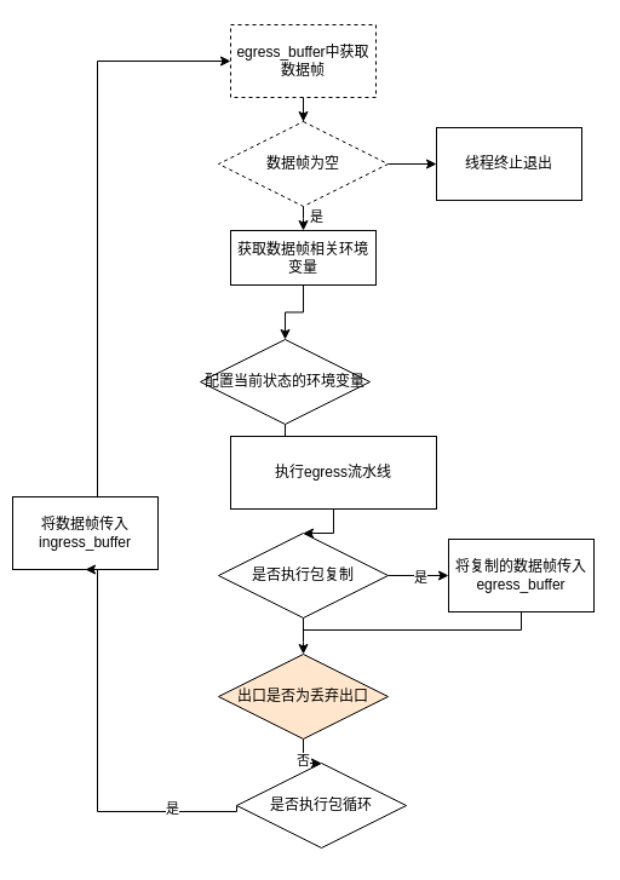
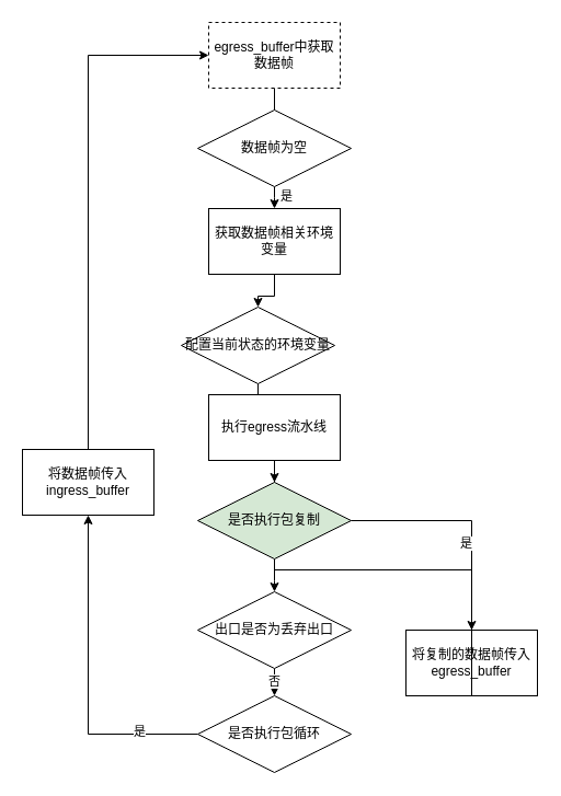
- <mxCell id="2" value="" style="edgeStyle=orthogonalEdgeStyle;rounded=0;orthogonalLoop=1;jettySize=auto;html=1;" edge="1" parent="1" source="3" target="7"><mxGeometry relative="1" as="geometry" /></mxCell>
+ <mxCell id="2" value="" style="edgeStyle=orthogonalEdgeStyle;rounded=0;orthogonalLoop=1;jettySize=auto;html=1;endArrow=none;" edge="1" parent="1" source="3" target="7"><mxGeometry relative="1" as="geometry" /></mxCell>
- <mxCell id="7" value="数据帧为空" style="rhombus;whiteSpace=wrap;html=1;dashed=1;" vertex="1" parent="1"><mxGeometry x="180" y="100" width="140" height="70" as="geometry" /></mxCell>
+ <mxCell id="7" value="数据帧为空" style="rhombus;whiteSpace=wrap;html=1;" vertex="1" parent="1"><mxGeometry x="180" y="100" width="140" height="70" as="geometry" /></mxCell>
- <mxCell id="6" value="" style="edgeStyle=orthogonalEdgeStyle;rounded=0;orthogonalLoop=1;jettySize=auto;html=1;" edge="1" parent="1" source="7" target="13"><mxGeometry relative="1" as="geometry" /></mxCell>
- <mxCell id="13" value="线程终止退出" style="whiteSpace=wrap;html=1;" vertex="1" parent="1"><mxGeometry x="360" y="105" width="120" height="60" as="geometry" /></mxCell>
- <mxCell id="9" value="获取数据帧相关环境变量" style="rounded=0;whiteSpace=wrap;html=1;" vertex="1" parent="1"><mxGeometry x="190" y="190" width="120" height="45" as="geometry" /></mxCell>
+ <mxCell id="9" value="获取数据帧相关环境变量" style="rounded=0;whiteSpace=wrap;html=1;" vertex="1" parent="1"><mxGeometry x="190" y="190" width="120" height="60" as="geometry" /></mxCell>
- <mxCell id="15" value="执行egress流水线" style="rounded=0;whiteSpace=wrap;html=1;" vertex="1" parent="1"><mxGeometry x="190" y="360" width="170" height="60" as="geometry" /></mxCell>
+ <mxCell id="15" value="执行egress流水线" style="rounded=0;whiteSpace=wrap;html=1;" vertex="1" parent="1"><mxGeometry x="190" y="360" width="120" height="60" as="geometry" /></mxCell>
- <mxCell id="22" value="将数据帧传入ingress_buffer" style="whiteSpace=wrap;html=1;" vertex="1" parent="1"><mxGeometry x="10" y="410" width="120" height="60" as="geometry" /></mxCell>
+ <mxCell id="22" value="将数据帧传入ingress_buffer" style="whiteSpace=wrap;html=1;" vertex="1" parent="1"><mxGeometry x="20" y="410" width="120" height="60" as="geometry" /></mxCell>
- <mxCell id="19" value="是否执行包复制" style="rhombus;whiteSpace=wrap;html=1;" vertex="1" parent="1"><mxGeometry x="180" y="440" width="140" height="70" as="geometry" /></mxCell>
+ <mxCell id="19" value="是否执行包复制" style="rhombus;whiteSpace=wrap;html=1;fillColor=#d5e8d4;" vertex="1" parent="1"><mxGeometry x="180" y="440" width="140" height="70" as="geometry" /></mxCell>
- <mxCell id="20" value="将复制的数据帧传入egress_buffer" style="whiteSpace=wrap;html=1;" vertex="1" parent="1"><mxGeometry x="370" y="445" width="120" height="60" as="geometry" /></mxCell>
+ <mxCell id="20" value="将复制的数据帧传入egress_buffer" style="whiteSpace=wrap;html=1;" vertex="1" parent="1"><mxGeometry x="370" y="575" width="120" height="60" as="geometry" /></mxCell>
- <mxCell id="27" value="出口是否为丢弃出口" style="rhombus;whiteSpace=wrap;html=1;fillColor=#ffe6cc;" vertex="1" parent="1"><mxGeometry x="180" y="540" width="140" height="70" as="geometry" /></mxCell>
+ <mxCell id="27" value="出口是否为丢弃出口" style="rhombus;whiteSpace=wrap;html=1;" vertex="1" parent="1"><mxGeometry x="180" y="540" width="140" height="70" as="geometry" /></mxCell>
- <mxCell id="28" value="是否执行包循环" style="rhombus;whiteSpace=wrap;html=1;" vertex="1" parent="1"><mxGeometry x="195" y="630" width="140" height="70" as="geometry" /></mxCell>
+ <mxCell id="28" value="是否执行包循环" style="rhombus;whiteSpace=wrap;html=1;" vertex="1" parent="1"><mxGeometry x="180" y="635" width="140" height="70" as="geometry" /></mxCell>
